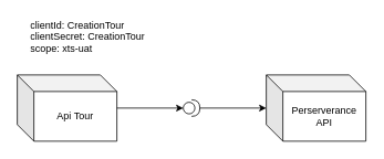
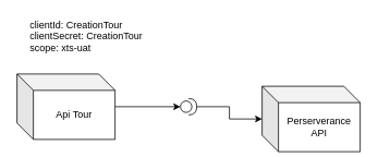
- <mxCell id="6" value="Perserverance API" style="shape=cube;whiteSpace=wrap;html=1;boundedLbl=1;backgroundOutline=1;darkOpacity=0.05;darkOpacity2=0.1;" parent="1" vertex="1"><mxGeometry x="320" y="90" width="120" height="80" as="geometry" /></mxCell>
+ <mxCell id="6" value="Perserverance API" style="shape=cube;whiteSpace=wrap;html=1;boundedLbl=1;backgroundOutline=1;darkOpacity=0.05;darkOpacity2=0.1;" parent="1" vertex="1"><mxGeometry x="320" y="105" width="120" height="80" as="geometry" /></mxCell>
